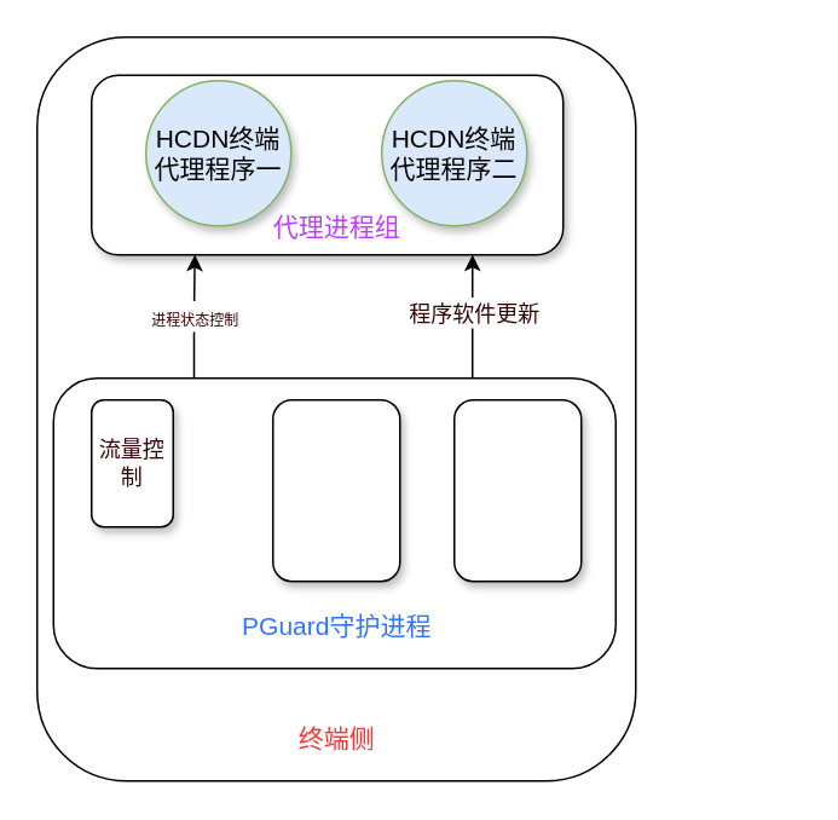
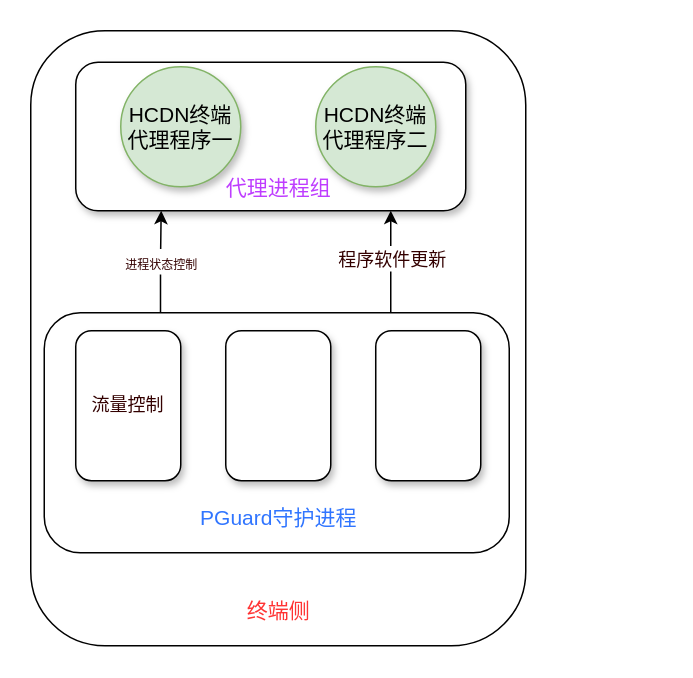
- <mxCell id="9" value="HCDN终端代理程序一" style="ellipse;whiteSpace=wrap;html=1;aspect=fixed;shadow=1;fontSize=14;fillColor=#dae8fc;strokeColor=#82b366;" vertex="1" parent="1"><mxGeometry x="80" y="44" width="80" height="80" as="geometry" /></mxCell>
+ <mxCell id="9" value="HCDN终端代理程序一" style="ellipse;whiteSpace=wrap;html=1;aspect=fixed;shadow=1;fontSize=14;fillColor=#d5e8d4;strokeColor=#82b366;" vertex="1" parent="1"><mxGeometry x="80" y="44" width="80" height="80" as="geometry" /></mxCell>
- <mxCell id="10" value="HCDN终端代理程序二" style="ellipse;whiteSpace=wrap;html=1;aspect=fixed;shadow=1;fontSize=14;fillColor=#dae8fc;strokeColor=#82b366;" vertex="1" parent="1"><mxGeometry x="210" y="44" width="80" height="80" as="geometry" /></mxCell>
+ <mxCell id="10" value="HCDN终端代理程序二" style="ellipse;whiteSpace=wrap;html=1;aspect=fixed;shadow=1;fontSize=14;fillColor=#d5e8d4;strokeColor=#82b366;" vertex="1" parent="1"><mxGeometry x="210" y="44" width="80" height="80" as="geometry" /></mxCell>
- <mxCell id="14" value="流量控制" style="rounded=1;whiteSpace=wrap;html=1;shadow=1;fontSize=12;fontColor=#330000;" vertex="1" parent="1"><mxGeometry x="50" y="220" width="45" height="70" as="geometry" /></mxCell>
+ <mxCell id="14" value="流量控制" style="rounded=1;whiteSpace=wrap;html=1;shadow=1;fontSize=12;fontColor=#330000;" vertex="1" parent="1"><mxGeometry x="50" y="220" width="70" height="100" as="geometry" /></mxCell>
